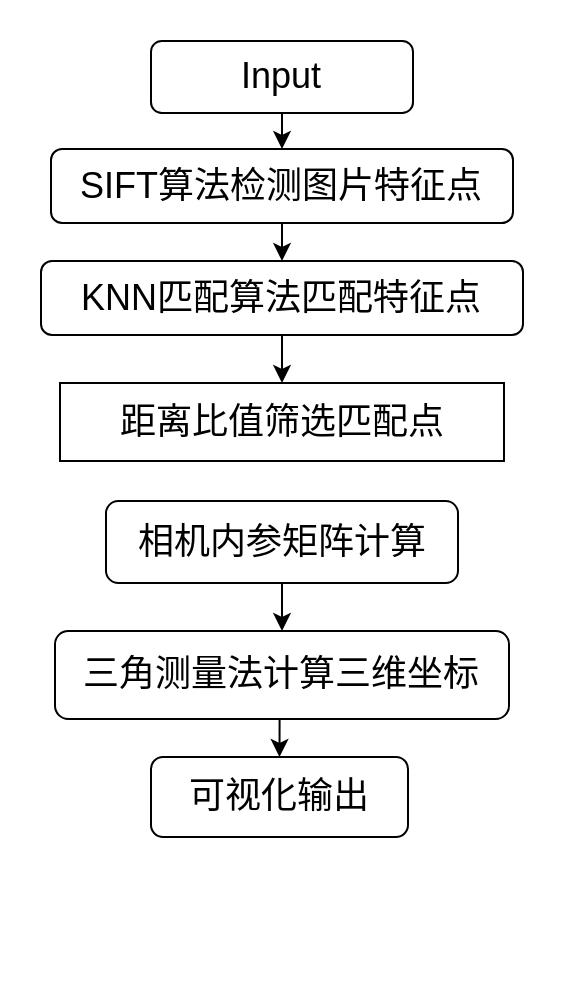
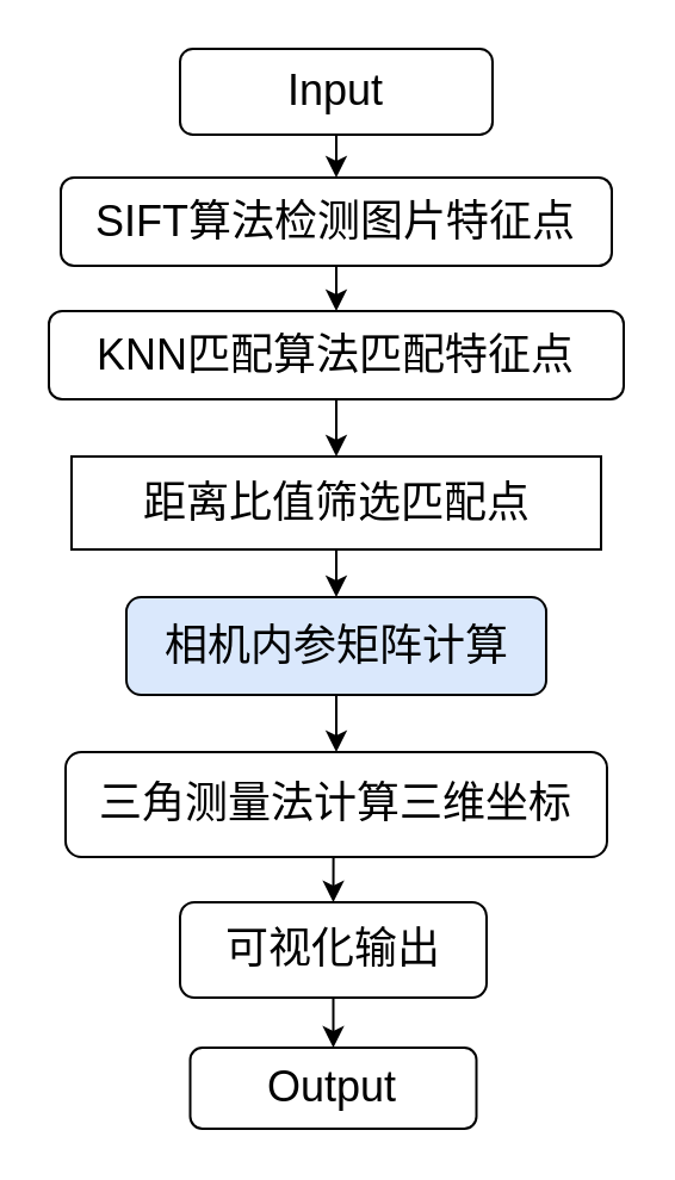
+ <mxCell id="6" style="edgeStyle=orthogonalEdgeStyle;rounded=0;orthogonalLoop=1;jettySize=auto;html=1;exitX=0.5;exitY=1;exitDx=0;exitDy=0;entryX=0.5;entryY=0;entryDx=0;entryDy=0;" edge="1" parent="1" source="7" target="9"><mxGeometry relative="1" as="geometry" /></mxCell>
- <mxCell id="9" value="&lt;font style=&quot;font-size: 18px;&quot;&gt;相机内参矩阵计算&lt;/font&gt;" style="rounded=1;whiteSpace=wrap;html=1;" vertex="1" parent="1"><mxGeometry x="52.5" y="250" width="176" height="41" as="geometry" /></mxCell>
+ <mxCell id="9" value="&lt;font style=&quot;font-size: 18px;&quot;&gt;相机内参矩阵计算&lt;/font&gt;" style="rounded=1;whiteSpace=wrap;html=1;fillColor=#dae8fc;" vertex="1" parent="1"><mxGeometry x="52.5" y="250" width="176" height="41" as="geometry" /></mxCell>
+ <mxCell id="12" style="edgeStyle=orthogonalEdgeStyle;rounded=0;orthogonalLoop=1;jettySize=auto;html=1;exitX=0.5;exitY=1;exitDx=0;exitDy=0;entryX=0.5;entryY=0;entryDx=0;entryDy=0;" edge="1" parent="1" source="13" target="16"><mxGeometry relative="1" as="geometry" /></mxCell>
+ <mxCell id="16" value="&lt;font style=&quot;font-size: 18px;&quot;&gt;Output&lt;/font&gt;" style="rounded=1;whiteSpace=wrap;html=1;" vertex="1" parent="1"><mxGeometry x="79.25" y="439" width="120" height="34" as="geometry" /></mxCell>
